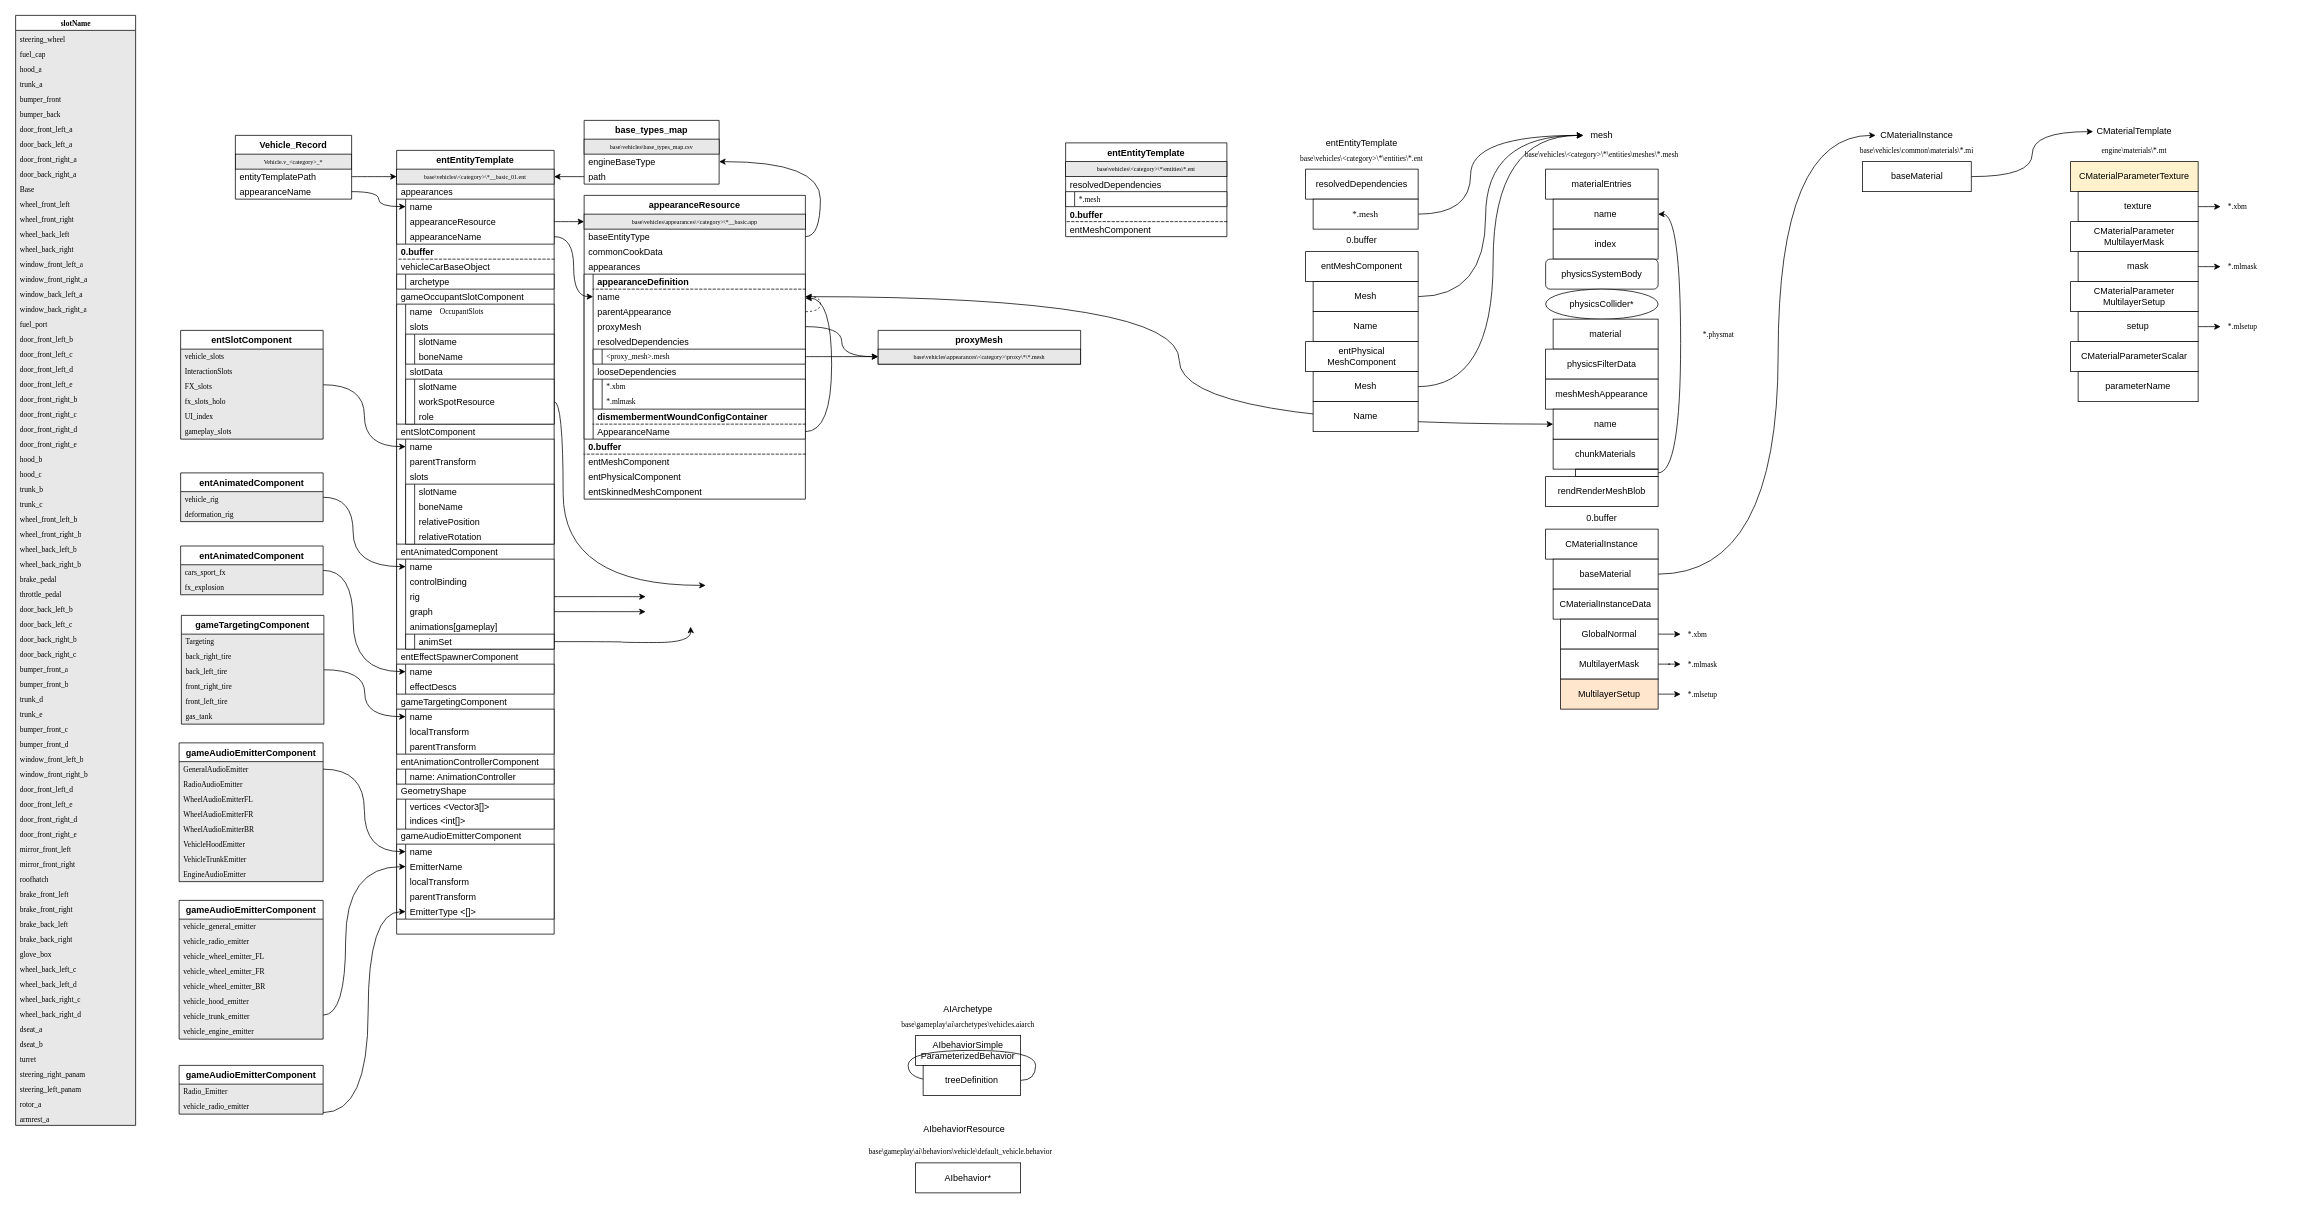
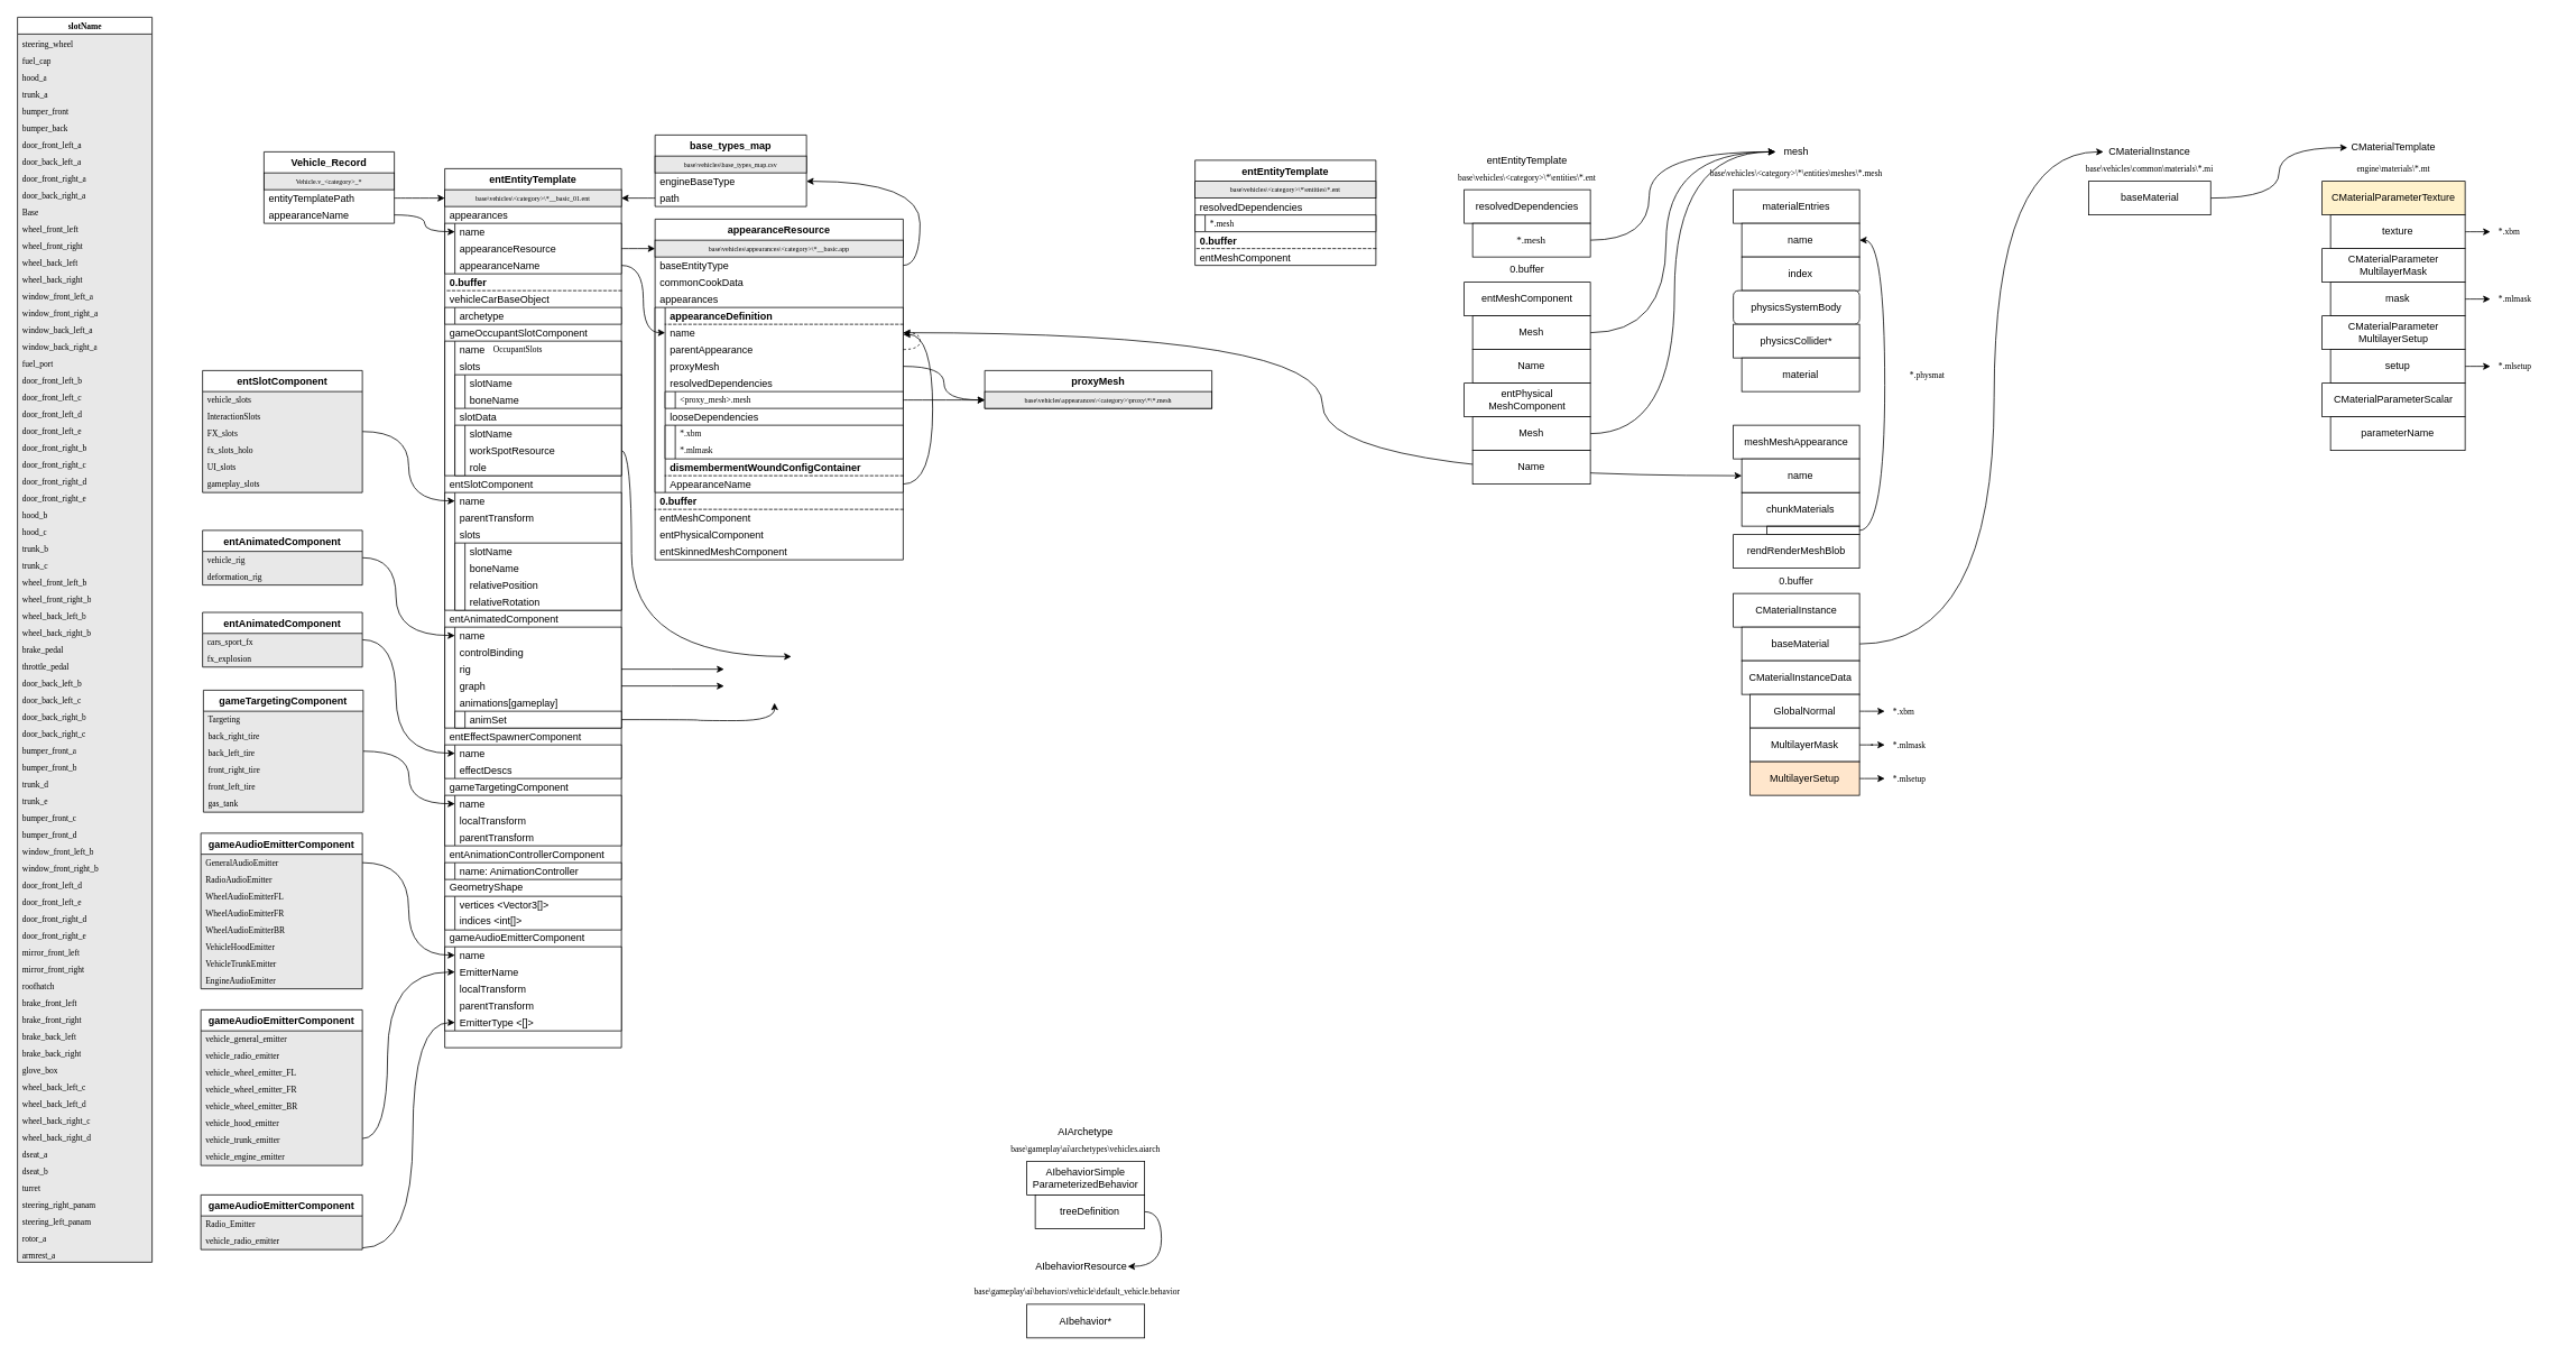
- <mxCell id="24" value="physicsCollider*" style="ellipse;whiteSpace=wrap;html=1;" vertex="1" parent="1"><mxGeometry x="2060" y="385" width="150" height="40" as="geometry" /></mxCell>
+ <mxCell id="24" value="physicsCollider*" style="rounded=0;whiteSpace=wrap;html=1;" vertex="1" parent="1"><mxGeometry x="2060" y="385" width="150" height="40" as="geometry" /></mxCell>
- <mxCell id="26" value="physicsFilterData" style="rounded=0;whiteSpace=wrap;html=1;" vertex="1" parent="1"><mxGeometry x="2060" y="465" width="150" height="40" as="geometry" /></mxCell>
- <mxCell id="203" value="UI_index" style="text;strokeColor=none;fillColor=none;align=left;verticalAlign=middle;spacingLeft=4;spacingRight=4;overflow=hidden;points=[[0,0.5],[1,0.5]];portConstraint=eastwest;rotatable=0;rounded=0;fontFamily=Fira Code;fontSize=10;fontColor=default;" vertex="1" parent="198"><mxGeometry y="105" width="190" height="20" as="geometry" /></mxCell>
+ <mxCell id="203" value="UI_slots" style="text;strokeColor=none;fillColor=none;align=left;verticalAlign=middle;spacingLeft=4;spacingRight=4;overflow=hidden;points=[[0,0.5],[1,0.5]];portConstraint=eastwest;rotatable=0;rounded=0;fontFamily=Fira Code;fontSize=10;fontColor=default;" vertex="1" parent="198"><mxGeometry y="105" width="190" height="20" as="geometry" /></mxCell>
- <mxCell id="72" style="edgeStyle=orthogonalEdgeStyle;curved=1;orthogonalLoop=1;jettySize=auto;html=1;exitX=1;exitY=0.5;exitDx=0;exitDy=0;fontFamily=Fira Code;fontSize=10;fontColor=default;strokeColor=default;" edge="1" parent="1" source="73" target="71"><mxGeometry relative="1" as="geometry" /></mxCell>
+ <mxCell id="72" style="edgeStyle=orthogonalEdgeStyle;curved=1;orthogonalLoop=1;jettySize=auto;html=1;exitX=1;exitY=0.5;exitDx=0;exitDy=0;entryX=1;entryY=0.5;entryDx=0;entryDy=0;fontFamily=Fira Code;fontSize=10;fontColor=default;strokeColor=default;" edge="1" parent="1" source="73" target="75"><mxGeometry relative="1" as="geometry" /></mxCell>
